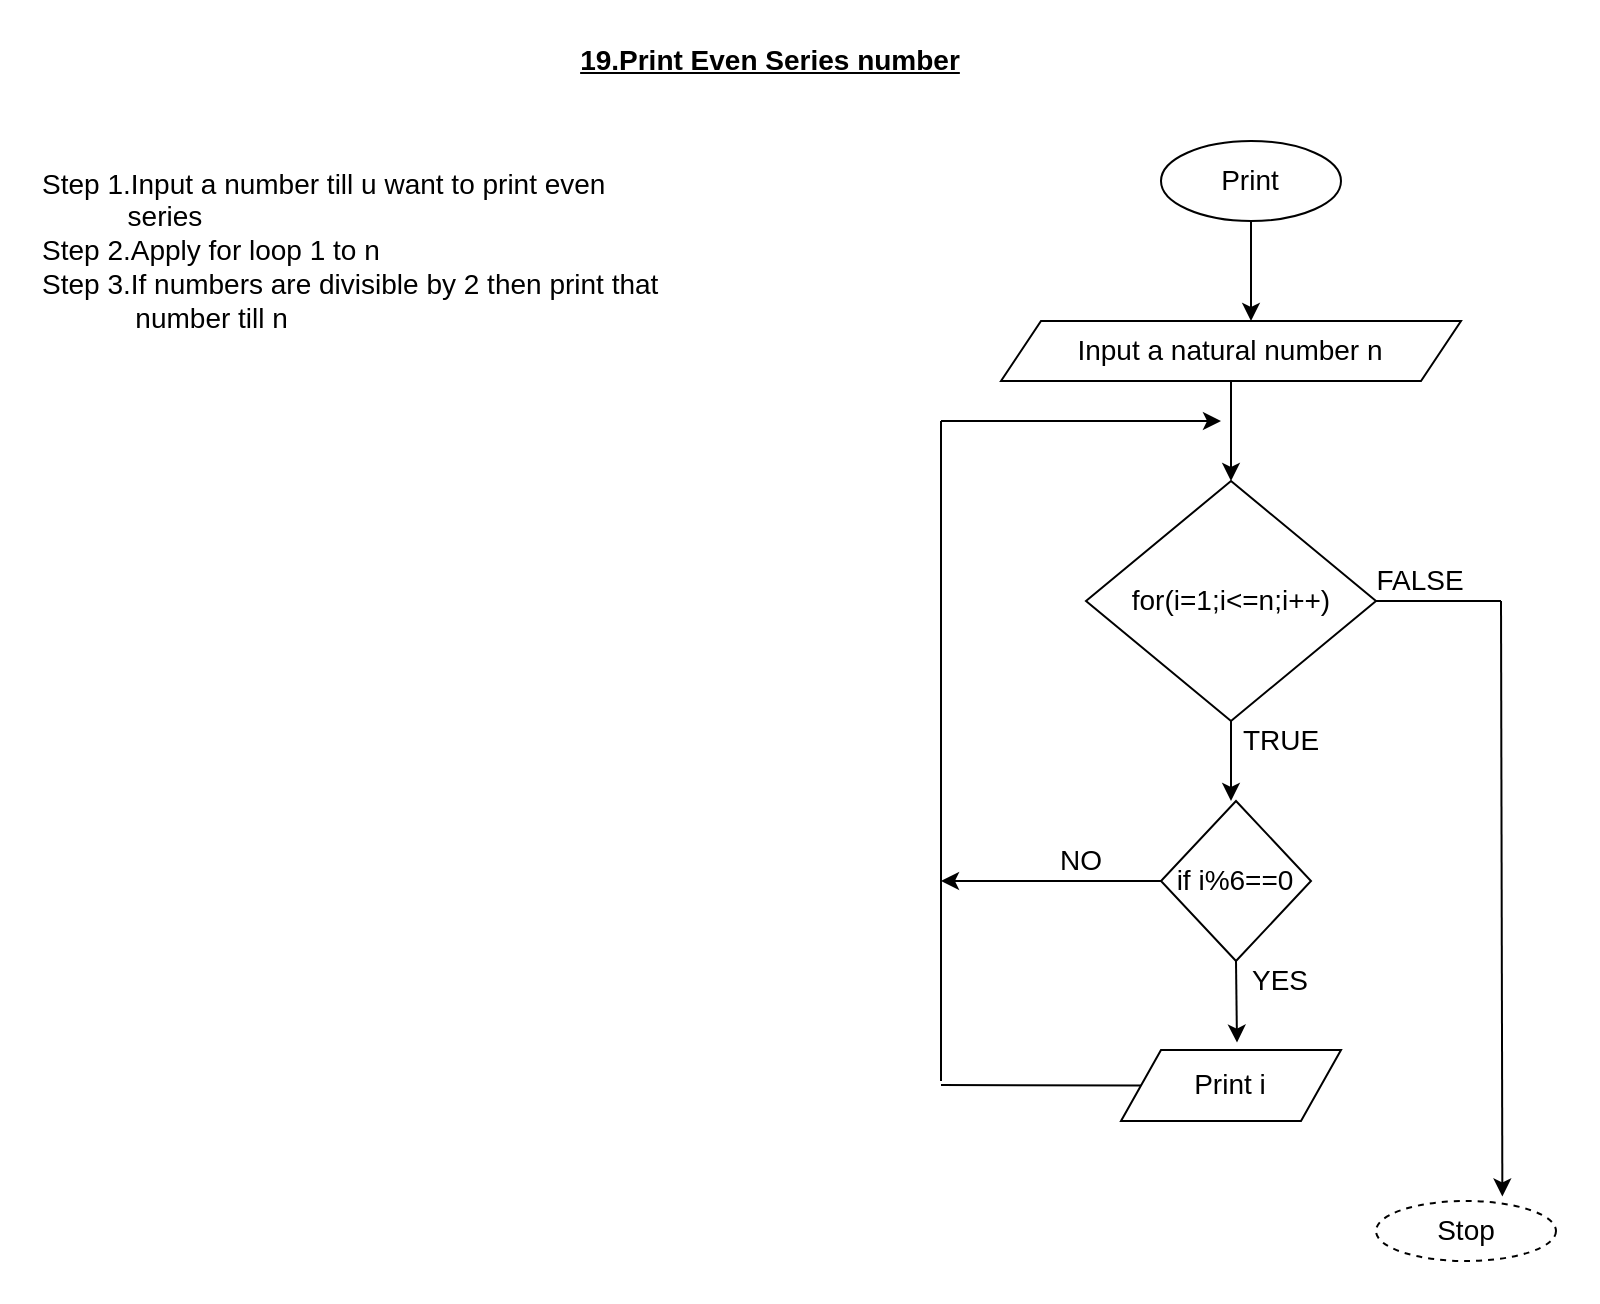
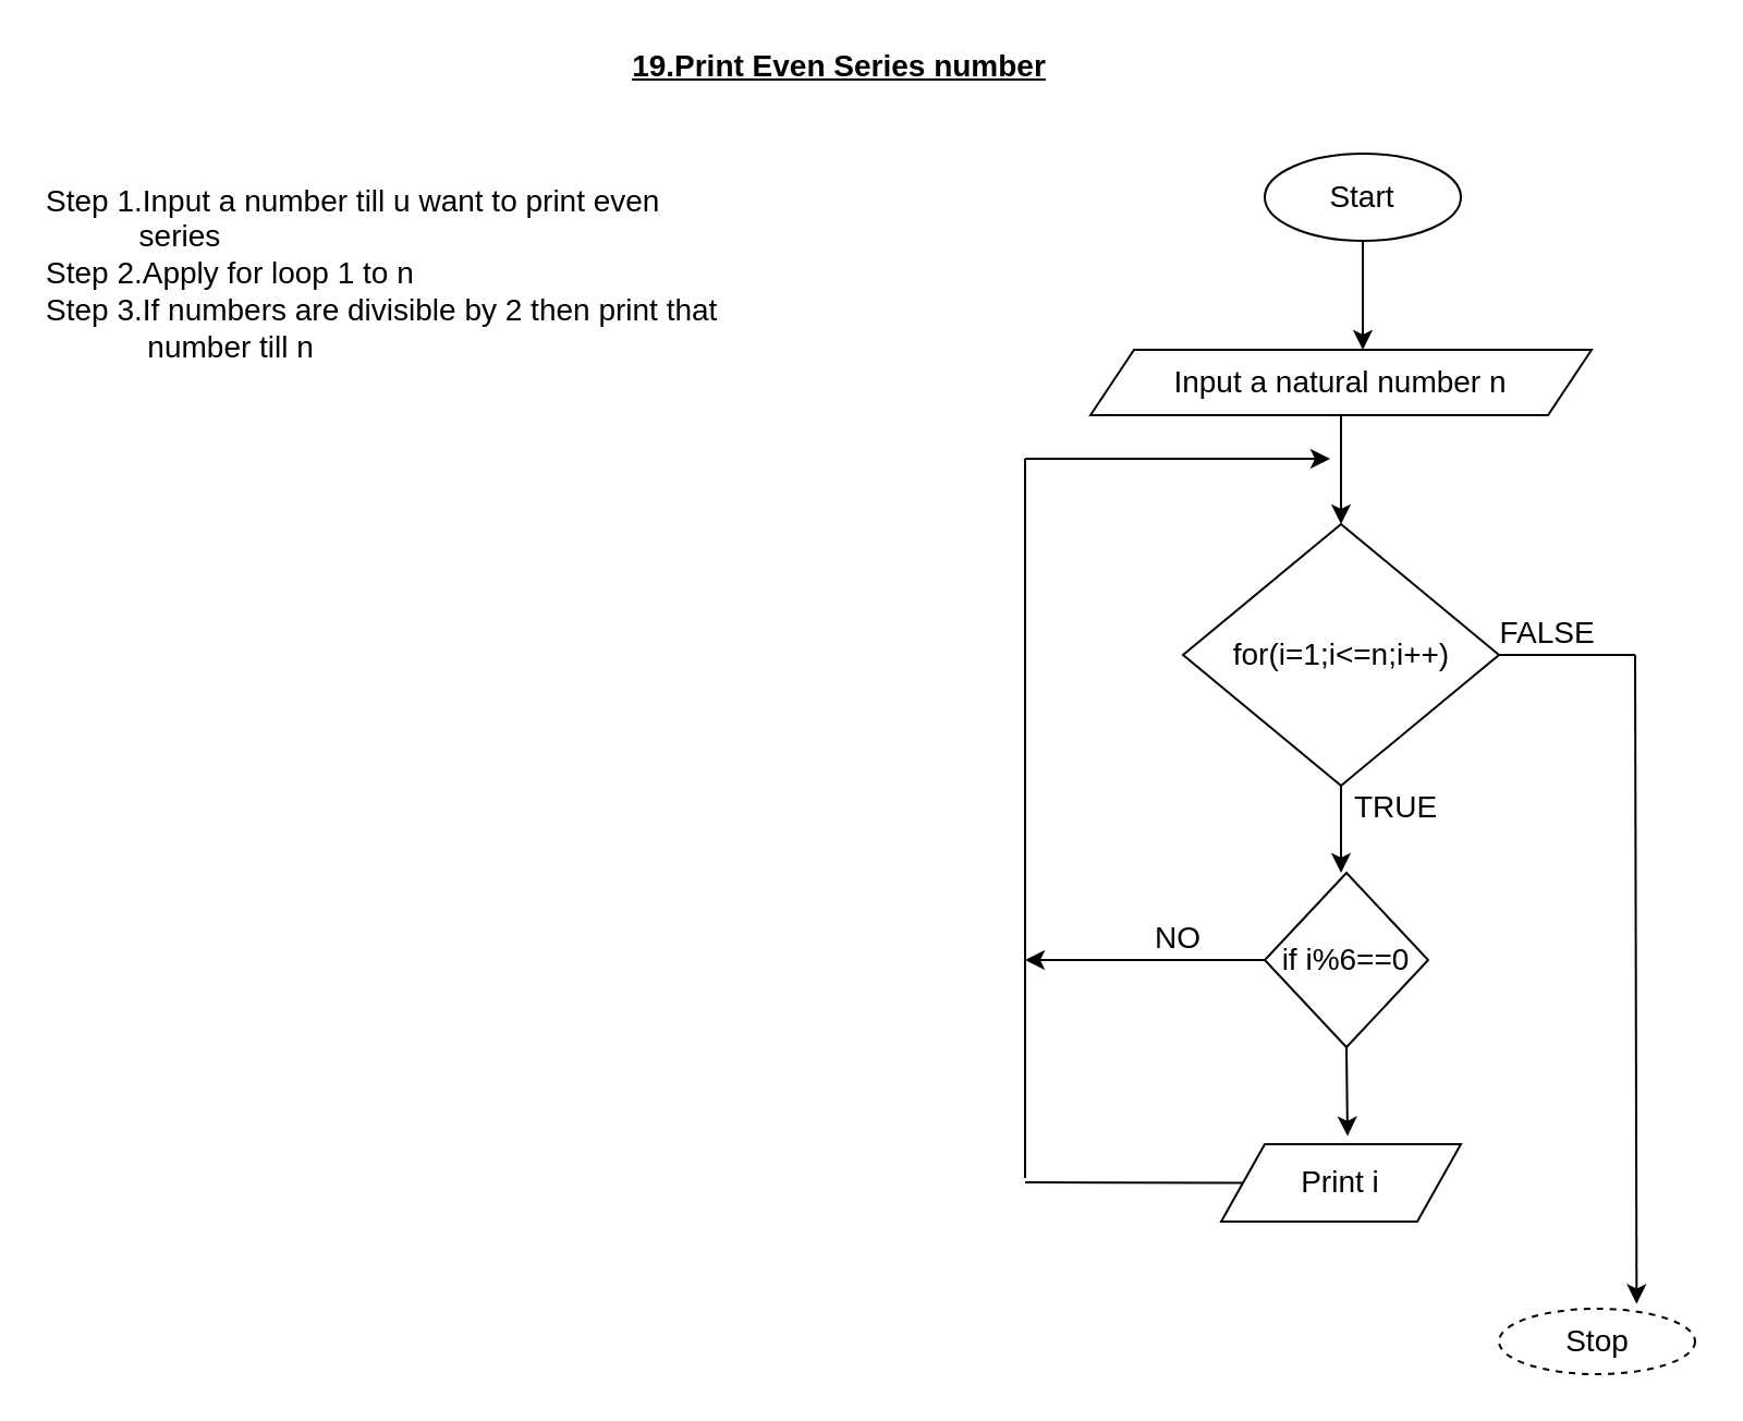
- <mxCell id="4" value="&lt;font style=&quot;font-size: 14px&quot;&gt;Print&lt;/font&gt;" style="ellipse;whiteSpace=wrap;html=1;" vertex="1" parent="1"><mxGeometry x="580" y="70" width="90" height="40" as="geometry" /></mxCell>
+ <mxCell id="4" value="&lt;font style=&quot;font-size: 14px&quot;&gt;Start&lt;/font&gt;" style="ellipse;whiteSpace=wrap;html=1;" vertex="1" parent="1"><mxGeometry x="580" y="70" width="90" height="40" as="geometry" /></mxCell>
- <mxCell id="22" value="&lt;font style=&quot;font-size: 14px&quot;&gt;YES&lt;/font&gt;" style="text;html=1;strokeColor=none;fillColor=none;align=center;verticalAlign=middle;whiteSpace=wrap;rounded=0;" vertex="1" parent="1"><mxGeometry x="620" y="480" width="40" height="20" as="geometry" /></mxCell>
